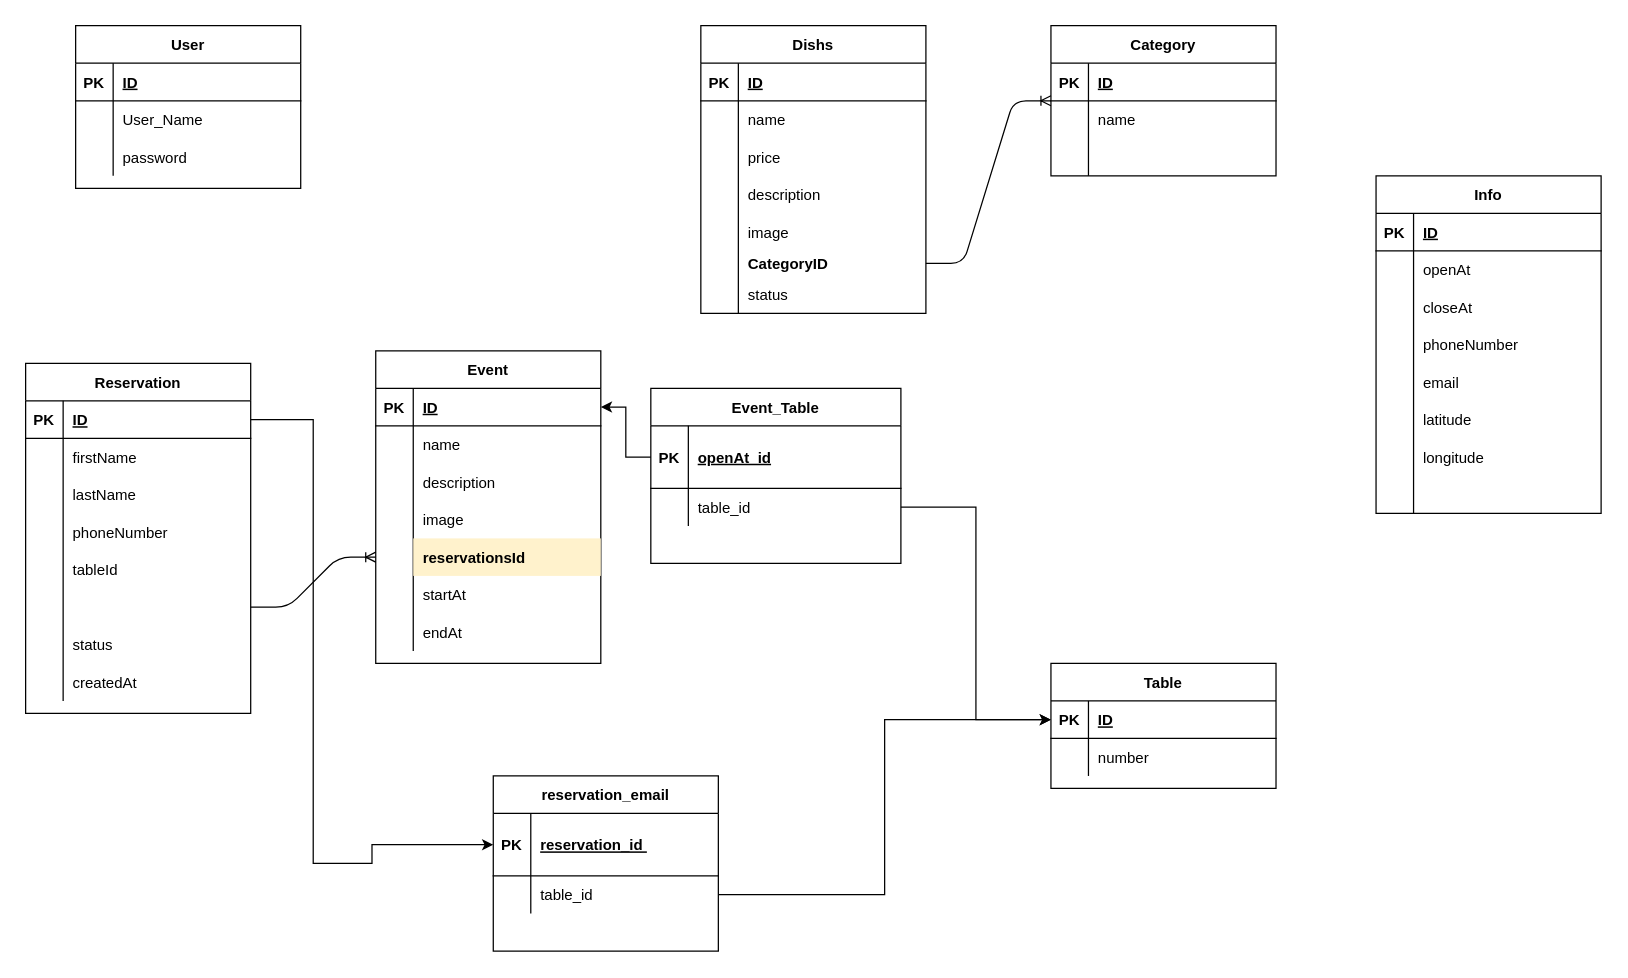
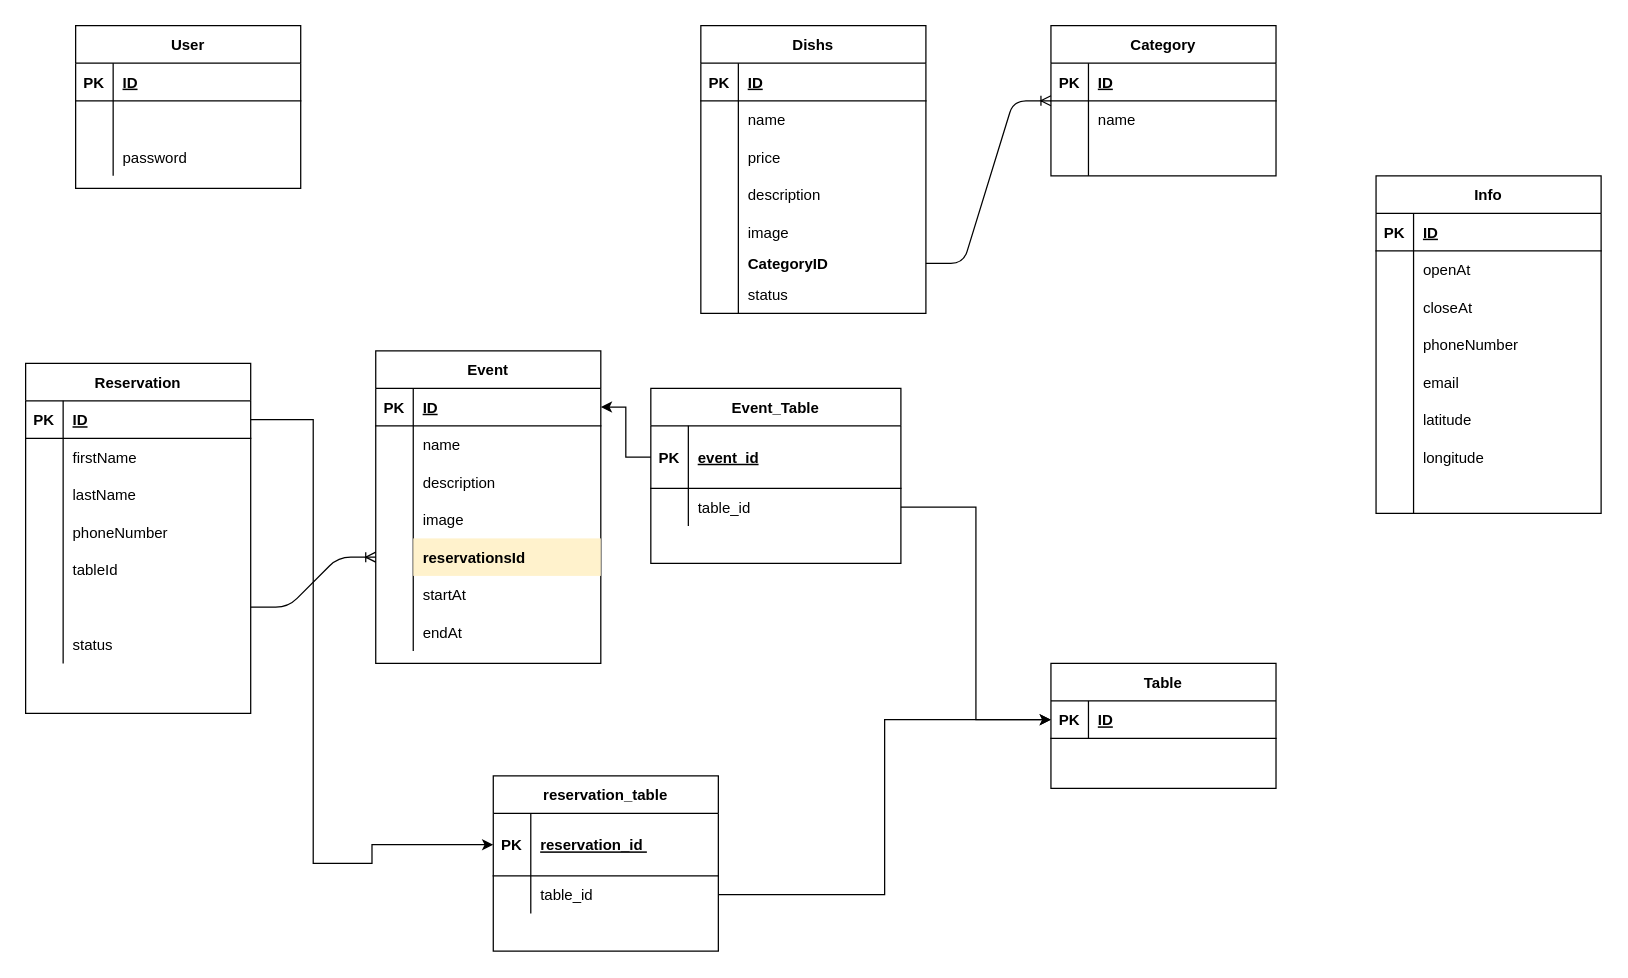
- <mxCell id="8" value="User_Name" style="shape=partialRectangle;connectable=0;fillColor=none;top=0;left=0;bottom=0;right=0;align=left;spacingLeft=6;overflow=hidden;" parent="6" vertex="1"><mxGeometry x="30" width="150" height="30" as="geometry" /></mxCell>
- <mxCell id="135" value="openAt_id" style="shape=partialRectangle;connectable=0;fillColor=none;top=0;left=0;bottom=0;right=0;align=left;spacingLeft=6;fontStyle=5;overflow=hidden;" vertex="1" parent="133"><mxGeometry x="30" width="170" height="50" as="geometry" /></mxCell>
+ <mxCell id="135" value="event_id" style="shape=partialRectangle;connectable=0;fillColor=none;top=0;left=0;bottom=0;right=0;align=left;spacingLeft=6;fontStyle=5;overflow=hidden;" vertex="1" parent="133"><mxGeometry x="30" width="170" height="50" as="geometry" /></mxCell>
- <mxCell id="67" value="createdAt" style="shape=partialRectangle;connectable=0;fillColor=none;top=0;left=0;bottom=0;right=0;align=left;spacingLeft=6;overflow=hidden;" parent="65" vertex="1"><mxGeometry x="30" width="150" height="30" as="geometry" /></mxCell>
- <mxCell id="96" value="number" style="shape=partialRectangle;connectable=0;fillColor=none;top=0;left=0;bottom=0;right=0;align=left;spacingLeft=6;overflow=hidden;" parent="94" vertex="1"><mxGeometry x="30" width="150" height="30" as="geometry" /></mxCell>
- <mxCell id="124" value="reservation_email" style="shape=table;startSize=30;container=1;collapsible=1;childLayout=tableLayout;fixedRows=1;rowLines=0;fontStyle=1;align=center;resizeLast=1;" vertex="1" parent="1"><mxGeometry x="394" y="620" width="180" height="140" as="geometry" /></mxCell>
+ <mxCell id="124" value="reservation_table" style="shape=table;startSize=30;container=1;collapsible=1;childLayout=tableLayout;fixedRows=1;rowLines=0;fontStyle=1;align=center;resizeLast=1;" vertex="1" parent="1"><mxGeometry x="394" y="620" width="180" height="140" as="geometry" /></mxCell>
